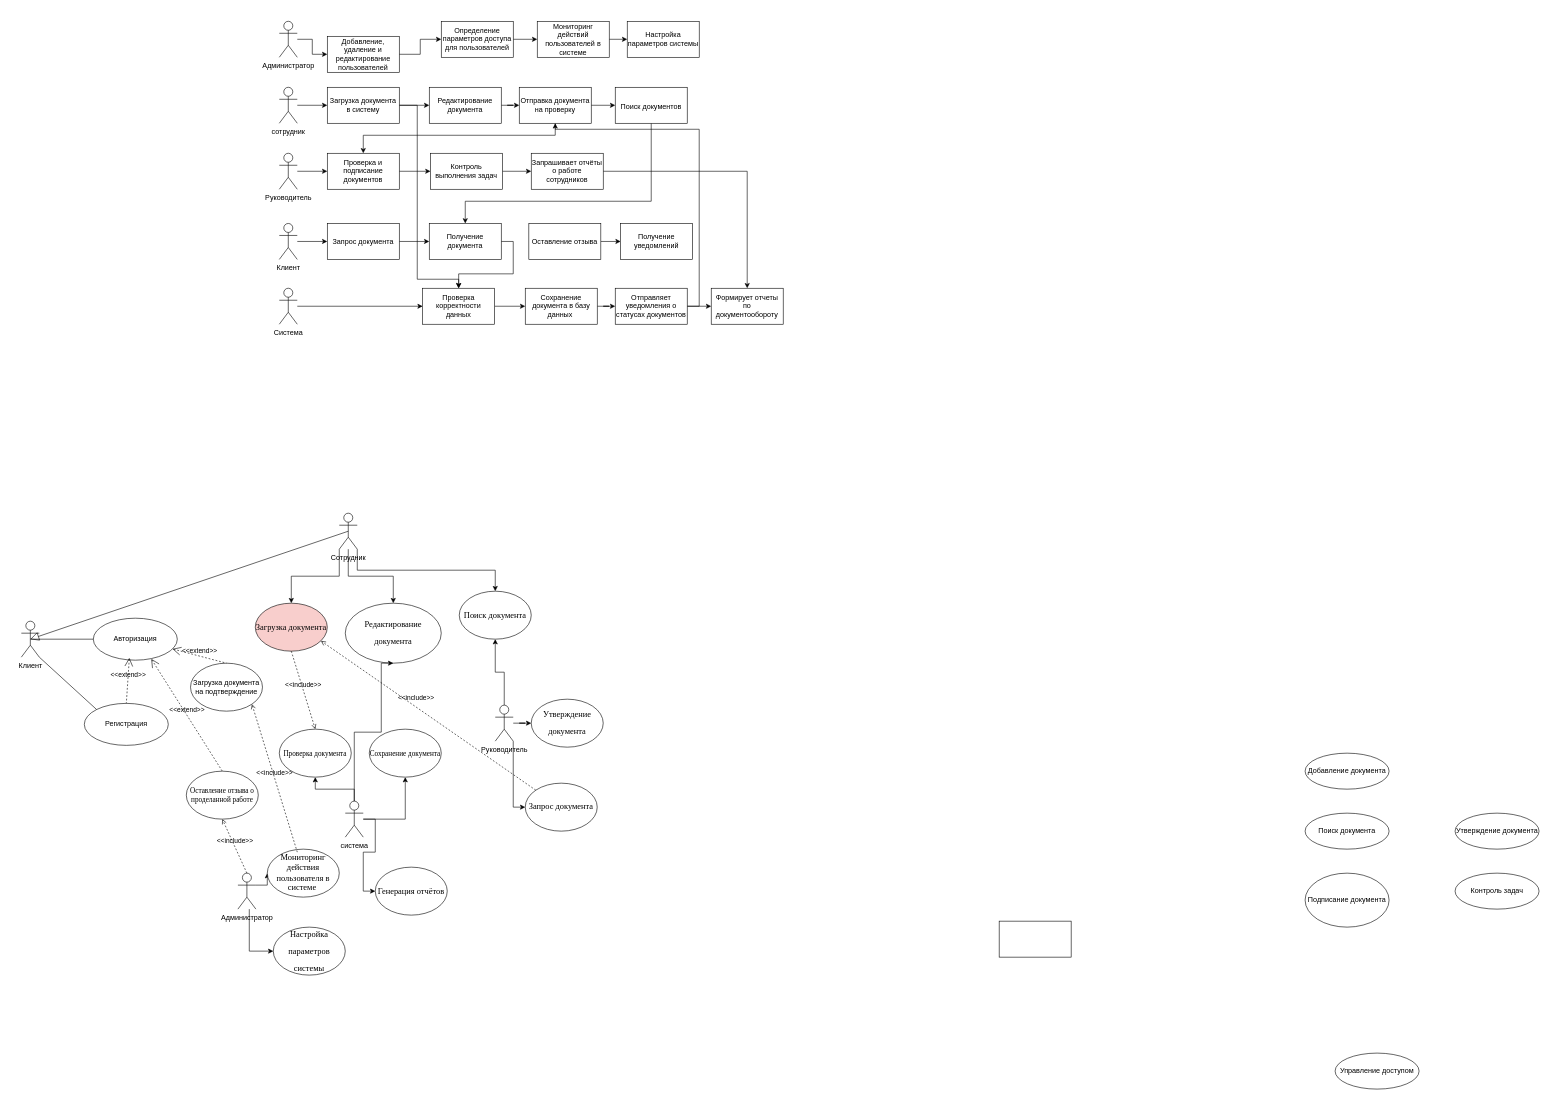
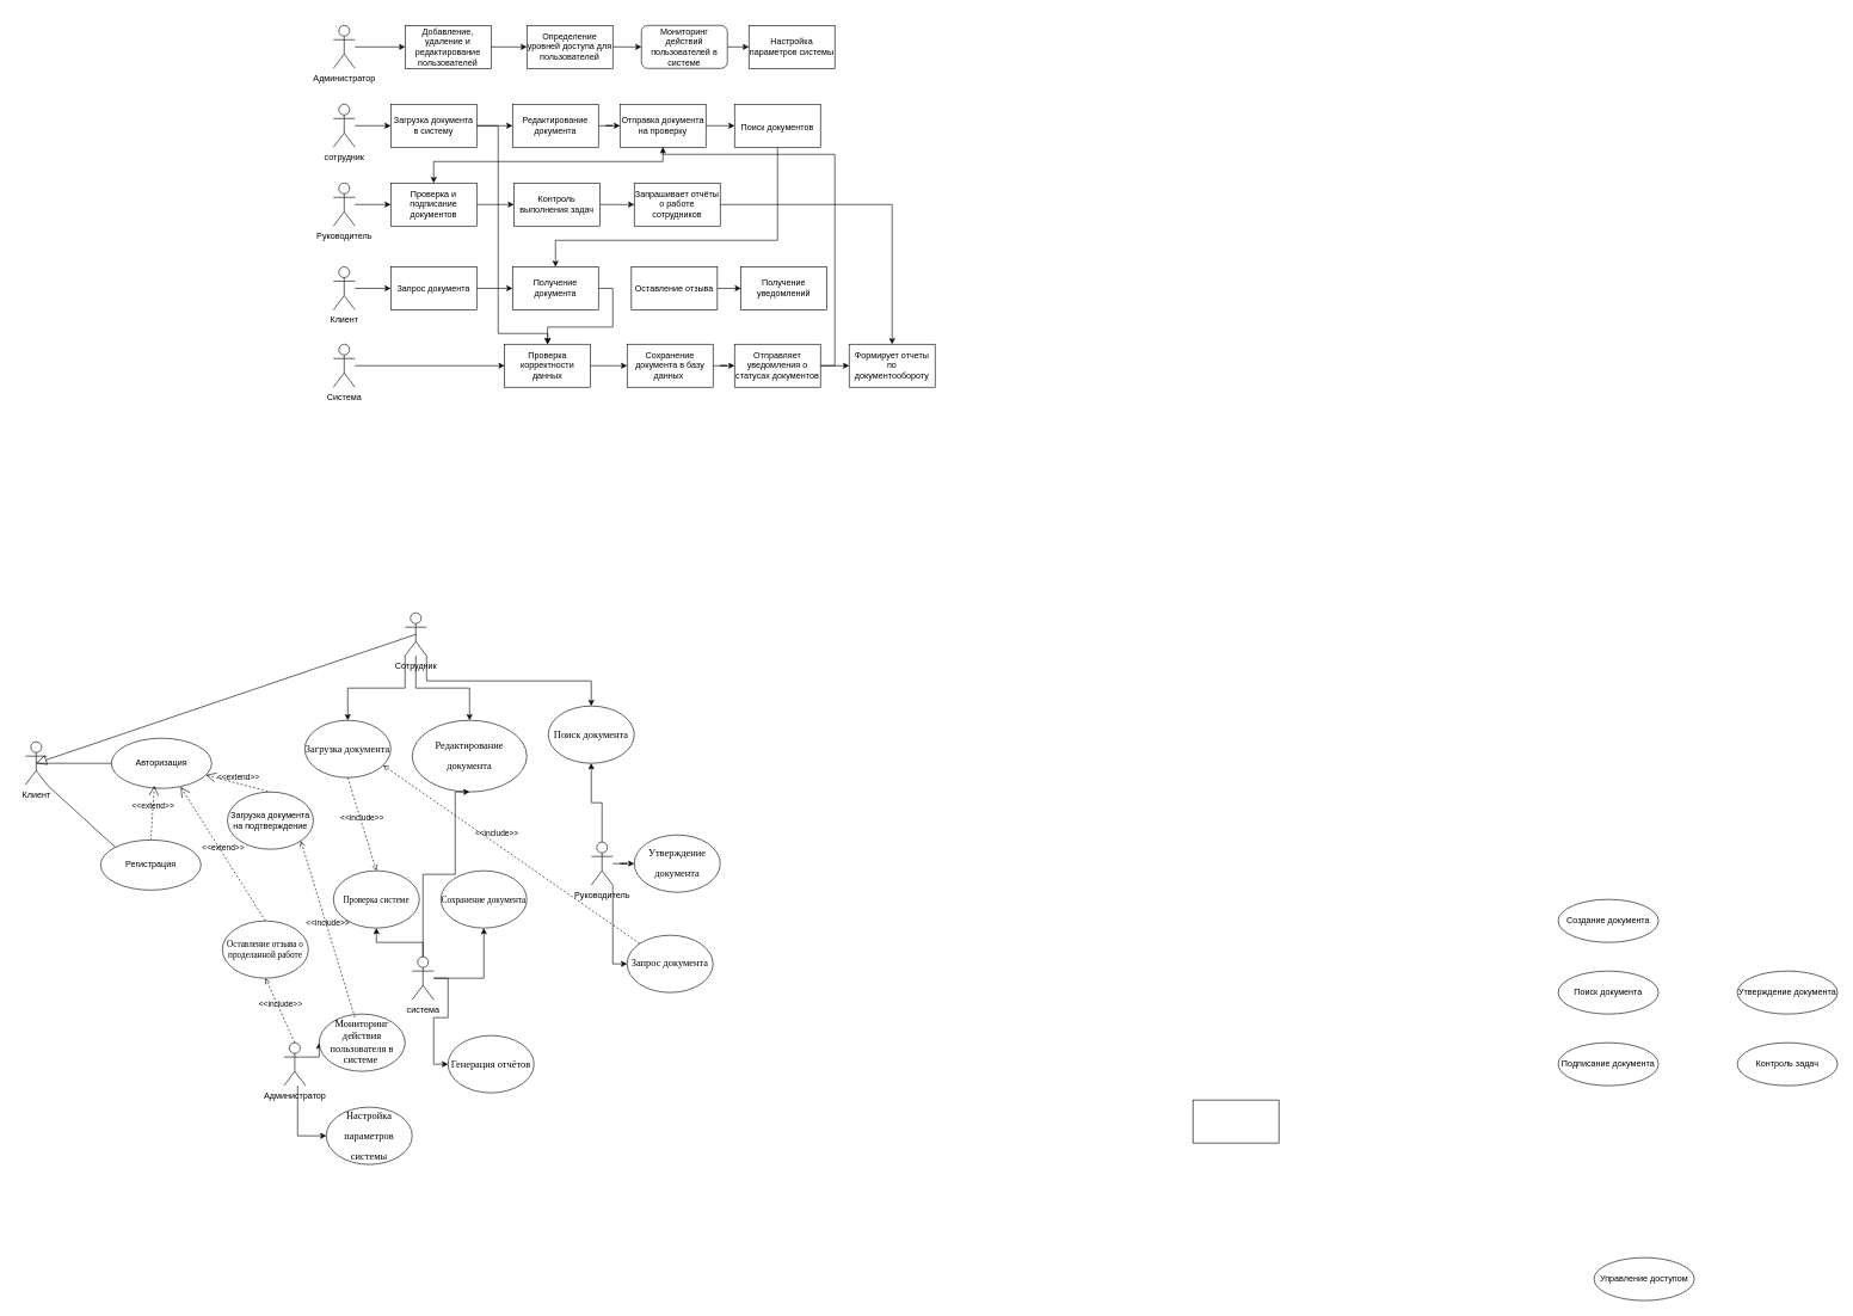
- <mxCell id="38" value="Определение параметров доступа для пользователей" style="rounded=0;whiteSpace=wrap;html=1;" vertex="1" parent="1"><mxGeometry x="720" y="20" width="120" height="60" as="geometry" /></mxCell>
+ <mxCell id="38" value="Определение уровней доступа для пользователей" style="rounded=0;whiteSpace=wrap;html=1;" vertex="1" parent="1"><mxGeometry x="720" y="20" width="120" height="60" as="geometry" /></mxCell>
- <mxCell id="40" value="Мониторинг действий пользователей в системе" style="rounded=0;whiteSpace=wrap;html=1;" vertex="1" parent="1"><mxGeometry x="880" y="20" width="120" height="60" as="geometry" /></mxCell>
+ <mxCell id="40" value="Мониторинг действий пользователей в системе" style="whiteSpace=wrap;html=1;rounded=1;" vertex="1" parent="1"><mxGeometry x="880" y="20" width="120" height="60" as="geometry" /></mxCell>
- <mxCell id="36" value="Добавление, удаление и редактирование пользователей" style="rounded=0;whiteSpace=wrap;html=1;" vertex="1" parent="1"><mxGeometry x="530" y="45" width="120" height="60" as="geometry" /></mxCell>
+ <mxCell id="36" value="Добавление, удаление и редактирование пользователей" style="rounded=0;whiteSpace=wrap;html=1;" vertex="1" parent="1"><mxGeometry x="550" y="20" width="120" height="60" as="geometry" /></mxCell>
- <mxCell id="67" value="&lt;span style=&quot;text-align: start; line-height: 28px; font-family: &amp;quot;Times New Roman&amp;quot;, serif;&quot; lang=&quot;EN-US&quot;&gt;&lt;font style=&quot;font-size: 14px;&quot;&gt;Загрузка документа&lt;/font&gt;&lt;/span&gt;&lt;span style=&quot;font-size: medium; text-align: start;&quot;&gt;&lt;/span&gt;" style="ellipse;whiteSpace=wrap;html=1;fillColor=#f8cecc;" vertex="1" parent="1"><mxGeometry x="410" y="990" width="120" height="80" as="geometry" /></mxCell>
+ <mxCell id="67" value="&lt;span style=&quot;text-align: start; line-height: 28px; font-family: &amp;quot;Times New Roman&amp;quot;, serif;&quot; lang=&quot;EN-US&quot;&gt;&lt;font style=&quot;font-size: 14px;&quot;&gt;Загрузка документа&lt;/font&gt;&lt;/span&gt;&lt;span style=&quot;font-size: medium; text-align: start;&quot;&gt;&lt;/span&gt;" style="ellipse;whiteSpace=wrap;html=1;" vertex="1" parent="1"><mxGeometry x="410" y="990" width="120" height="80" as="geometry" /></mxCell>
- <mxCell id="82" value="&lt;span style=&quot;text-align: start; line-height: 28px; font-family: &amp;quot;Times New Roman&amp;quot;, serif;&quot; lang=&quot;EN-US&quot;&gt;&lt;font style=&quot;font-size: 12px;&quot;&gt;Проверка документа&lt;/font&gt;&lt;/span&gt;&lt;span style=&quot;font-size: medium; text-align: start;&quot;&gt;&lt;/span&gt;" style="ellipse;whiteSpace=wrap;html=1;" vertex="1" parent="1"><mxGeometry x="450" y="1200" width="120" height="80" as="geometry" /></mxCell>
+ <mxCell id="82" value="&lt;span style=&quot;text-align: start; line-height: 28px; font-family: &amp;quot;Times New Roman&amp;quot;, serif;&quot; lang=&quot;EN-US&quot;&gt;&lt;font style=&quot;font-size: 12px;&quot;&gt;Проверка системе&lt;/font&gt;&lt;/span&gt;&lt;span style=&quot;font-size: medium; text-align: start;&quot;&gt;&lt;/span&gt;" style="ellipse;whiteSpace=wrap;html=1;" vertex="1" parent="1"><mxGeometry x="450" y="1200" width="120" height="80" as="geometry" /></mxCell>
- <mxCell id="2" value="Добавление документа" style="ellipse;whiteSpace=wrap;" parent="1" vertex="1"><mxGeometry x="2160" y="1240" width="140" height="60" as="geometry" /></mxCell>
+ <mxCell id="2" value="Создание документа" style="ellipse;whiteSpace=wrap;" parent="1" vertex="1"><mxGeometry x="2160" y="1240" width="140" height="60" as="geometry" /></mxCell>
- <mxCell id="4" value="Подписание документа" style="ellipse;whiteSpace=wrap;" parent="1" vertex="1"><mxGeometry x="2160" y="1440" width="140" height="90" as="geometry" /></mxCell>
+ <mxCell id="4" value="Подписание документа" style="ellipse;whiteSpace=wrap;" parent="1" vertex="1"><mxGeometry x="2160" y="1440" width="140" height="60" as="geometry" /></mxCell>
